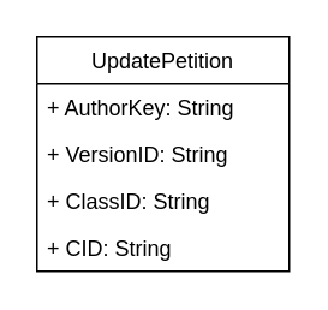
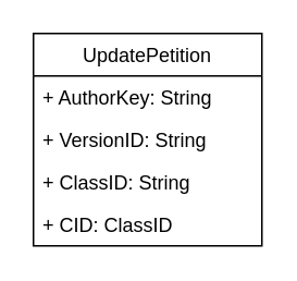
- <mxCell id="6" value="+ CID: String" style="text;strokeColor=none;fillColor=none;align=left;verticalAlign=top;spacingLeft=4;spacingRight=4;overflow=hidden;rotatable=0;points=[[0,0.5],[1,0.5]];portConstraint=eastwest;" vertex="1" parent="2"><mxGeometry y="104" width="140" height="26" as="geometry" /></mxCell>
+ <mxCell id="6" value="+ CID: ClassID" style="text;strokeColor=none;fillColor=none;align=left;verticalAlign=top;spacingLeft=4;spacingRight=4;overflow=hidden;rotatable=0;points=[[0,0.5],[1,0.5]];portConstraint=eastwest;" vertex="1" parent="2"><mxGeometry y="104" width="140" height="26" as="geometry" /></mxCell>
